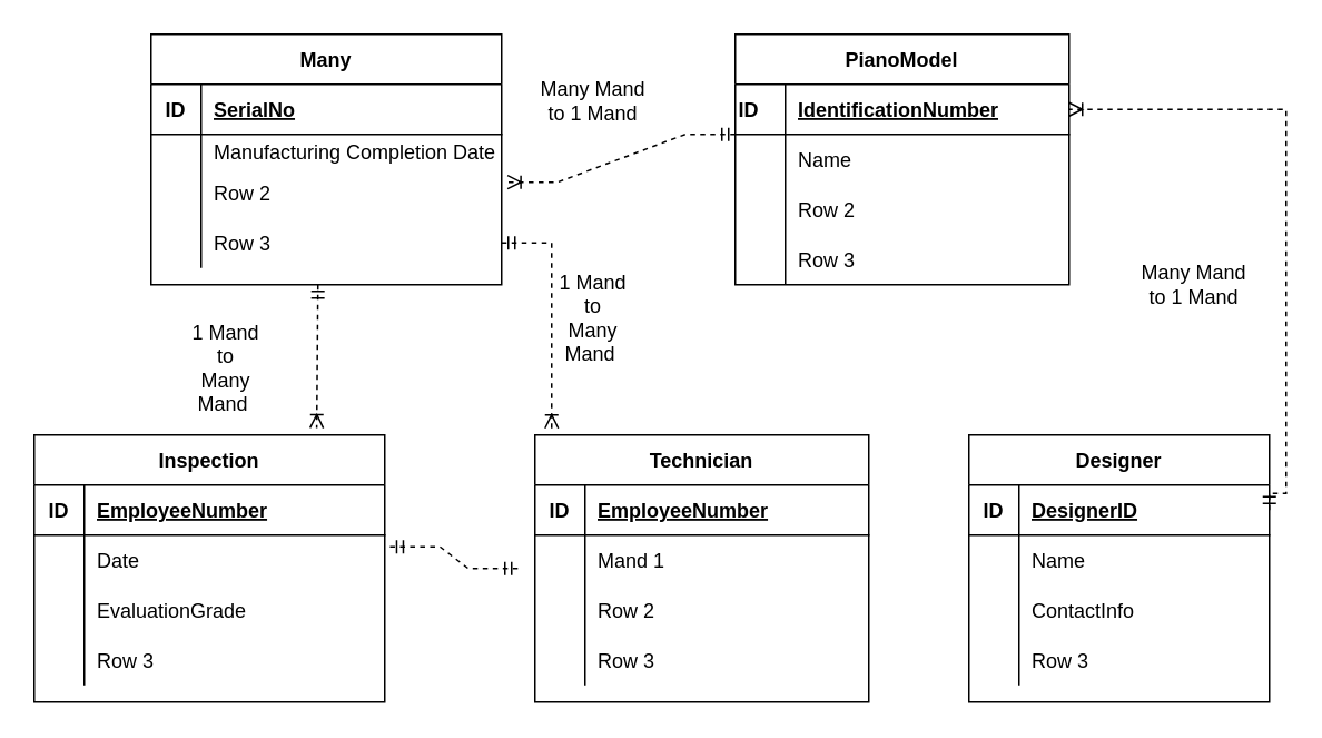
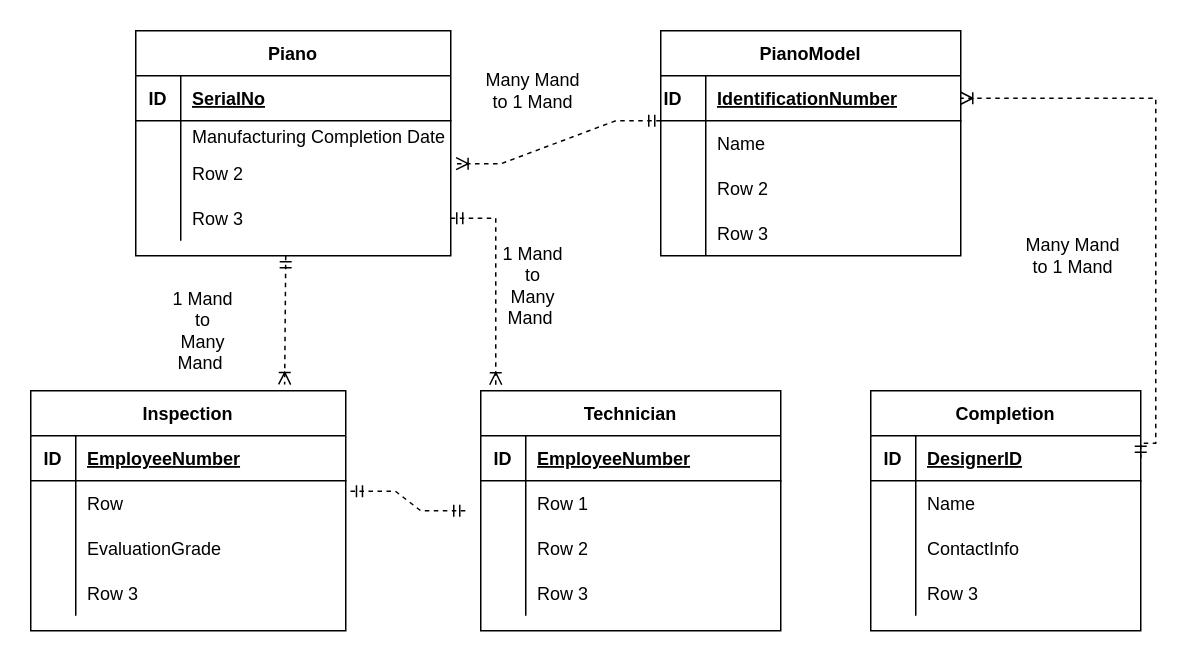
- <mxCell id="2" value="Many" style="shape=table;startSize=30;container=1;collapsible=1;childLayout=tableLayout;fixedRows=1;rowLines=0;fontStyle=1;align=center;resizeLast=1;" vertex="1" parent="1"><mxGeometry x="90" y="20" width="210" height="150" as="geometry" /></mxCell>
+ <mxCell id="2" value="Piano" style="shape=table;startSize=30;container=1;collapsible=1;childLayout=tableLayout;fixedRows=1;rowLines=0;fontStyle=1;align=center;resizeLast=1;" vertex="1" parent="1"><mxGeometry x="90" y="20" width="210" height="150" as="geometry" /></mxCell>
- <mxCell id="55" value="Designer" style="shape=table;startSize=30;container=1;collapsible=1;childLayout=tableLayout;fixedRows=1;rowLines=0;fontStyle=1;align=center;resizeLast=1;" vertex="1" parent="1"><mxGeometry x="580" y="260" width="180" height="160" as="geometry" /></mxCell>
+ <mxCell id="55" value="Completion" style="shape=table;startSize=30;container=1;collapsible=1;childLayout=tableLayout;fixedRows=1;rowLines=0;fontStyle=1;align=center;resizeLast=1;" vertex="1" parent="1"><mxGeometry x="580" y="260" width="180" height="160" as="geometry" /></mxCell>
- <mxCell id="47" value="Date" style="shape=partialRectangle;connectable=0;fillColor=none;top=0;left=0;bottom=0;right=0;align=left;spacingLeft=6;overflow=hidden;" vertex="1" parent="45"><mxGeometry x="30" width="180" height="30" as="geometry"><mxRectangle width="180" height="30" as="alternateBounds" /></mxGeometry></mxCell>
+ <mxCell id="47" value="Row" style="shape=partialRectangle;connectable=0;fillColor=none;top=0;left=0;bottom=0;right=0;align=left;spacingLeft=6;overflow=hidden;" vertex="1" parent="45"><mxGeometry x="30" width="180" height="30" as="geometry"><mxRectangle width="180" height="30" as="alternateBounds" /></mxGeometry></mxCell>
- <mxCell id="34" value="Mand 1" style="shape=partialRectangle;connectable=0;fillColor=none;top=0;left=0;bottom=0;right=0;align=left;spacingLeft=6;overflow=hidden;" vertex="1" parent="32"><mxGeometry x="30" width="170" height="30" as="geometry"><mxRectangle width="170" height="30" as="alternateBounds" /></mxGeometry></mxCell>
+ <mxCell id="34" value="Row 1" style="shape=partialRectangle;connectable=0;fillColor=none;top=0;left=0;bottom=0;right=0;align=left;spacingLeft=6;overflow=hidden;" vertex="1" parent="32"><mxGeometry x="30" width="170" height="30" as="geometry"><mxRectangle width="170" height="30" as="alternateBounds" /></mxGeometry></mxCell>
